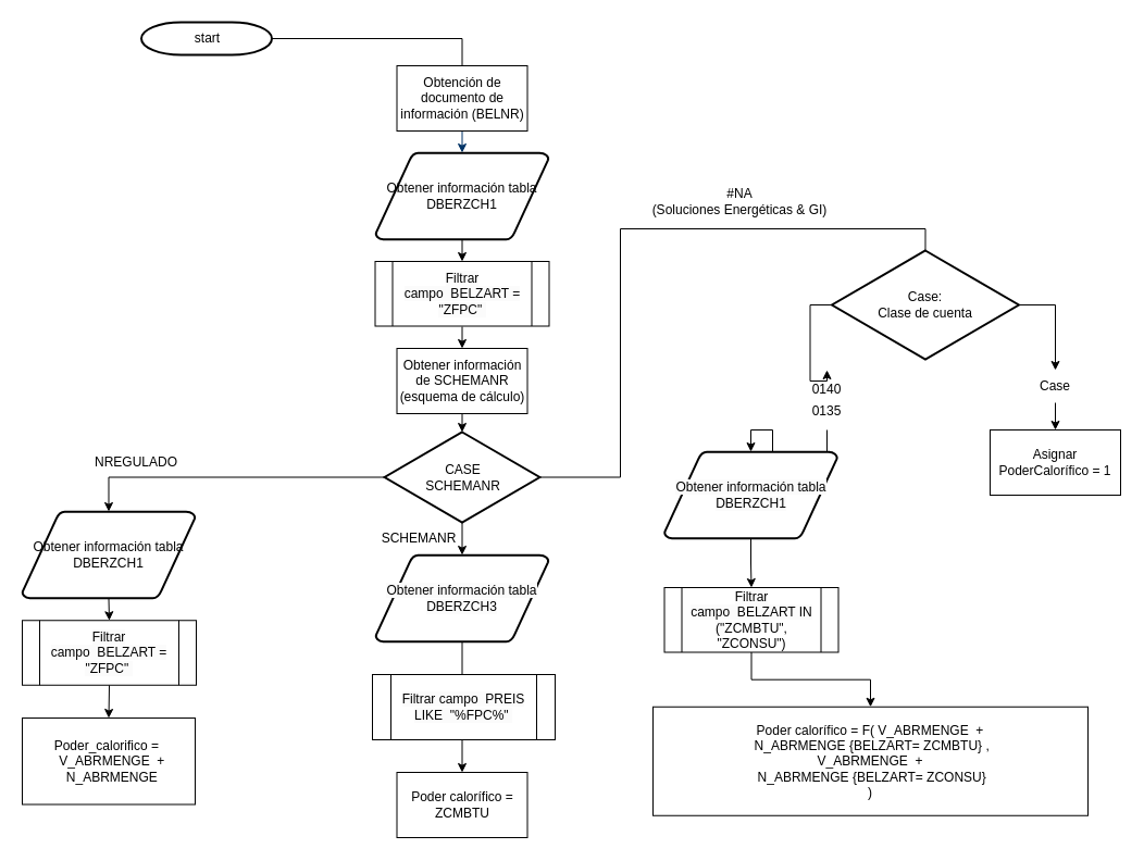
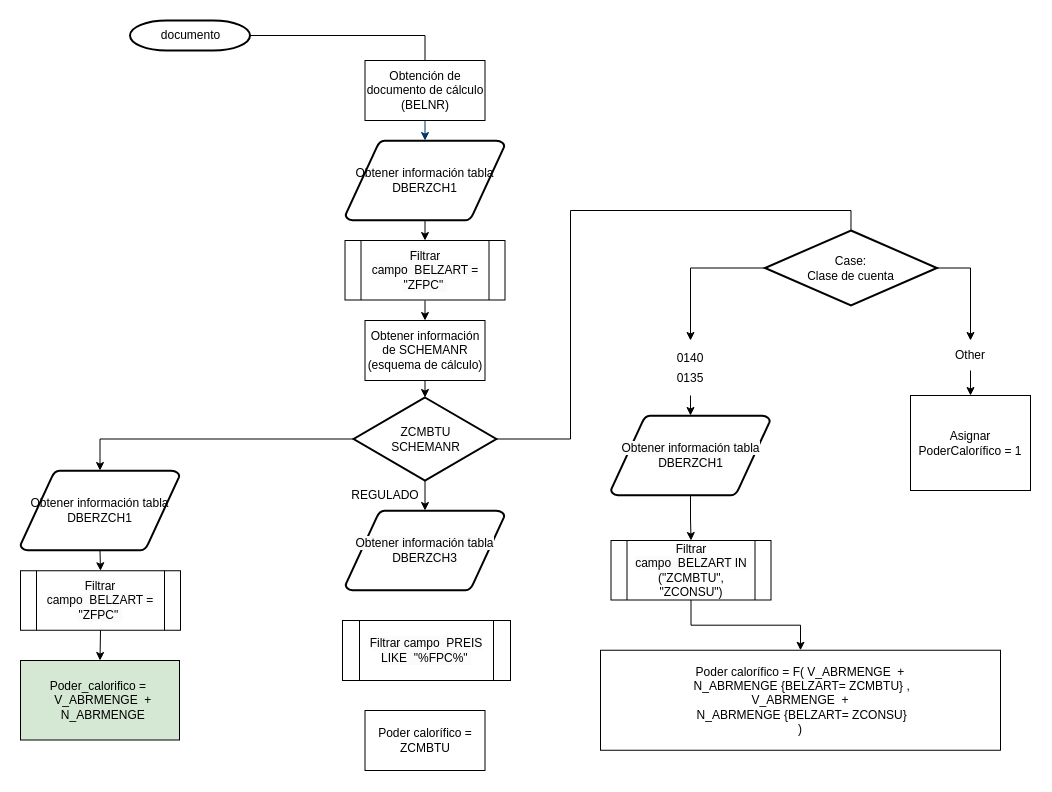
- <mxCell id="3" value="start" style="shape=mxgraph.flowchart.terminator;strokeWidth=2;gradientColor=none;gradientDirection=north;fontStyle=0;html=1;" parent="1" vertex="1"><mxGeometry x="129.5" y="20" width="120" height="30" as="geometry" /></mxCell>
+ <mxCell id="3" value="documento" style="shape=mxgraph.flowchart.terminator;strokeWidth=2;gradientColor=none;gradientDirection=north;fontStyle=0;html=1;" parent="1" vertex="1"><mxGeometry x="129.5" y="20" width="120" height="30" as="geometry" /></mxCell>
- <mxCell id="9" value="Obtención de documento de información (BELNR)" style="whiteSpace=wrap;html=1;" vertex="1" parent="1"><mxGeometry x="364.5" y="60" width="120" height="60" as="geometry" /></mxCell>
+ <mxCell id="9" value="Obtención de documento de cálculo (BELNR)" style="whiteSpace=wrap;html=1;" vertex="1" parent="1"><mxGeometry x="364.5" y="60" width="120" height="60" as="geometry" /></mxCell>
- <mxCell id="22" value="#NA &lt;br&gt;(Soluciones Energéticas &amp;amp; GI)" style="text;strokeColor=none;align=center;fillColor=none;html=1;verticalAlign=middle;whiteSpace=wrap;rounded=0;" vertex="1" parent="1"><mxGeometry x="589.5" y="170" width="180" height="30" as="geometry" /></mxCell>
- <mxCell id="27" value="Case:&lt;br&gt;Clase de cuenta" style="shape=mxgraph.flowchart.decision;strokeWidth=2;gradientColor=none;gradientDirection=north;fontStyle=0;html=1;" vertex="1" parent="1"><mxGeometry x="764.5" y="230" width="171.93" height="100" as="geometry" /></mxCell>
+ <mxCell id="27" value="Case:&lt;br&gt;Clase de cuenta" style="shape=mxgraph.flowchart.decision;strokeWidth=2;gradientColor=none;gradientDirection=north;fontStyle=0;html=1;" vertex="1" parent="1"><mxGeometry x="764.5" y="230" width="171.93" height="75" as="geometry" /></mxCell>
- <mxCell id="34" value="Case" style="text;strokeColor=none;align=center;fillColor=none;html=1;verticalAlign=middle;whiteSpace=wrap;rounded=0;" vertex="1" parent="1"><mxGeometry x="940" y="340" width="60" height="30" as="geometry" /></mxCell>
+ <mxCell id="34" value="Other" style="text;strokeColor=none;align=center;fillColor=none;html=1;verticalAlign=middle;whiteSpace=wrap;rounded=0;" vertex="1" parent="1"><mxGeometry x="940" y="340" width="60" height="30" as="geometry" /></mxCell>
- <mxCell id="31" value="&lt;table style=&quot;border-collapse:&lt;br/&gt; collapse;width:48pt&quot; width=&quot;64&quot; cellspacing=&quot;0&quot; cellpadding=&quot;0&quot; border=&quot;0&quot;&gt; &lt;colgroup&gt;&lt;col style=&quot;width:48pt&quot; width=&quot;64&quot;&gt;&lt;/colgroup&gt; &lt;tbody&gt;&lt;tr style=&quot;height:15.0pt&quot; height=&quot;20&quot;&gt;  &lt;td style=&quot;height:15.0pt;width:48pt&quot; width=&quot;64&quot; height=&quot;20&quot;&gt;0140&lt;/td&gt; &lt;/tr&gt; &lt;tr style=&quot;height:15.0pt&quot; height=&quot;20&quot;&gt;  &lt;td style=&quot;height:15.0pt&quot; height=&quot;20&quot;&gt;0135&lt;/td&gt; &lt;/tr&gt;&lt;/tbody&gt;&lt;/table&gt;" style="text;strokeColor=none;align=center;fillColor=none;html=1;verticalAlign=middle;whiteSpace=wrap;rounded=0;" vertex="1" parent="1"><mxGeometry x="730" y="340" width="60" height="55" as="geometry" /></mxCell>
+ <mxCell id="31" value="&lt;table style=&quot;border-collapse:&lt;br/&gt; collapse;width:48pt&quot; width=&quot;64&quot; cellspacing=&quot;0&quot; cellpadding=&quot;0&quot; border=&quot;0&quot;&gt; &lt;colgroup&gt;&lt;col style=&quot;width:48pt&quot; width=&quot;64&quot;&gt;&lt;/colgroup&gt; &lt;tbody&gt;&lt;tr style=&quot;height:15.0pt&quot; height=&quot;20&quot;&gt;  &lt;td style=&quot;height:15.0pt;width:48pt&quot; width=&quot;64&quot; height=&quot;20&quot;&gt;0140&lt;/td&gt; &lt;/tr&gt; &lt;tr style=&quot;height:15.0pt&quot; height=&quot;20&quot;&gt;  &lt;td style=&quot;height:15.0pt&quot; height=&quot;20&quot;&gt;0135&lt;/td&gt; &lt;/tr&gt;&lt;/tbody&gt;&lt;/table&gt;" style="text;strokeColor=none;align=center;fillColor=none;html=1;verticalAlign=middle;whiteSpace=wrap;rounded=0;" vertex="1" parent="1"><mxGeometry x="660" y="340" width="60" height="55" as="geometry" /></mxCell>
- <mxCell id="19" value="NREGULADO" style="text;strokeColor=none;align=center;fillColor=none;html=1;verticalAlign=middle;whiteSpace=wrap;rounded=0;" vertex="1" parent="1"><mxGeometry x="94.5" y="410" width="60" height="30" as="geometry" /></mxCell>
- <mxCell id="28" value="Asignar PoderCalorífico = 1" style="whiteSpace=wrap;html=1;" vertex="1" parent="1"><mxGeometry x="910" y="395" width="120" height="60" as="geometry" /></mxCell>
+ <mxCell id="28" value="Asignar PoderCalorífico = 1" style="whiteSpace=wrap;html=1;" vertex="1" parent="1"><mxGeometry x="910" y="395" width="120" height="95" as="geometry" /></mxCell>
- <mxCell id="15" value="CASE&lt;br&gt;SCHEMANR" style="shape=mxgraph.flowchart.decision;strokeWidth=2;gradientColor=none;gradientDirection=north;fontStyle=0;html=1;" vertex="1" parent="1"><mxGeometry x="353.15" y="397" width="142.7" height="83" as="geometry" /></mxCell>
+ <mxCell id="15" value="ZCMBTU&lt;br&gt;SCHEMANR" style="shape=mxgraph.flowchart.decision;strokeWidth=2;gradientColor=none;gradientDirection=north;fontStyle=0;html=1;" vertex="1" parent="1"><mxGeometry x="353.15" y="397" width="142.7" height="83" as="geometry" /></mxCell>
- <mxCell id="20" value="SCHEMANR" style="text;strokeColor=none;align=center;fillColor=none;html=1;verticalAlign=middle;whiteSpace=wrap;rounded=0;" vertex="1" parent="1"><mxGeometry x="354.5" y="480" width="60" height="30" as="geometry" /></mxCell>
+ <mxCell id="20" value="REGULADO" style="text;strokeColor=none;align=center;fillColor=none;html=1;verticalAlign=middle;whiteSpace=wrap;rounded=0;" vertex="1" parent="1"><mxGeometry x="354.5" y="480" width="60" height="30" as="geometry" /></mxCell>
- <mxCell id="17" style="edgeStyle=orthogonalEdgeStyle;rounded=0;orthogonalLoop=1;jettySize=auto;html=1;exitX=0.5;exitY=1;exitDx=0;exitDy=0;exitPerimeter=0;entryX=0.5;entryY=0;entryDx=0;entryDy=0;" edge="1" parent="1" source="18" target="21"><mxGeometry relative="1" as="geometry" /></mxCell>
- <mxCell id="23" value="Poder_calorifico =&amp;nbsp;&lt;br&gt;&amp;nbsp; V_ABRMENGE&amp;nbsp; +&lt;br&gt;&amp;nbsp; N_ABRMENGE" style="whiteSpace=wrap;html=1;" vertex="1" parent="1"><mxGeometry x="20" y="660" width="159" height="79.5" as="geometry" /></mxCell>
+ <mxCell id="23" value="Poder_calorifico =&amp;nbsp;&lt;br&gt;&amp;nbsp; V_ABRMENGE&amp;nbsp; +&lt;br&gt;&amp;nbsp; N_ABRMENGE" style="whiteSpace=wrap;html=1;fillColor=#d5e8d4;" vertex="1" parent="1"><mxGeometry x="20" y="660" width="159" height="79.5" as="geometry" /></mxCell>
